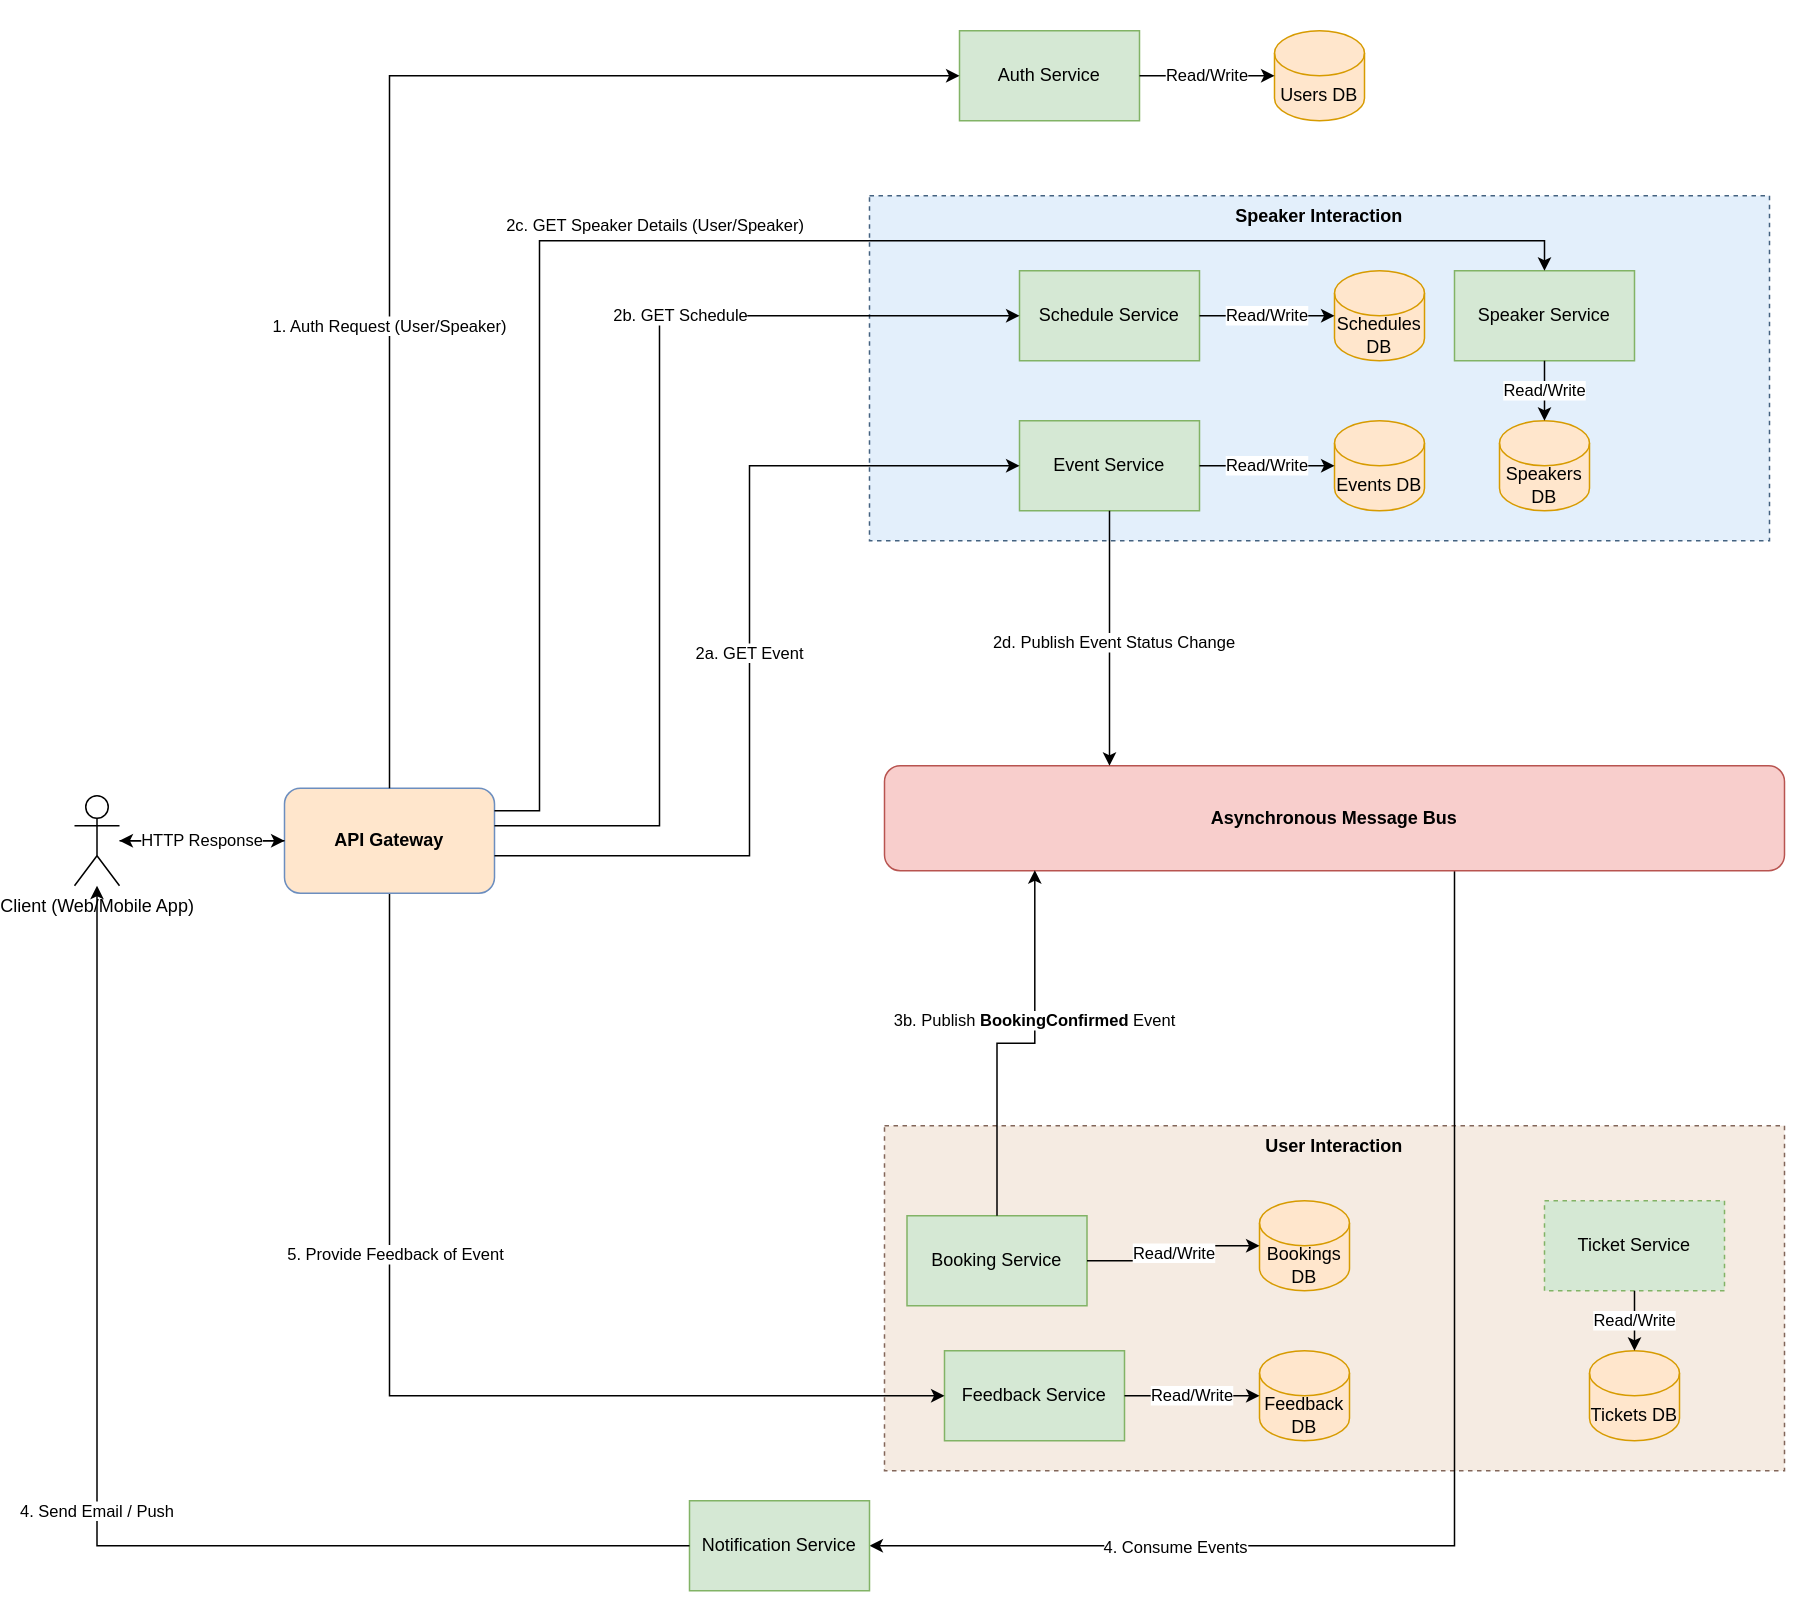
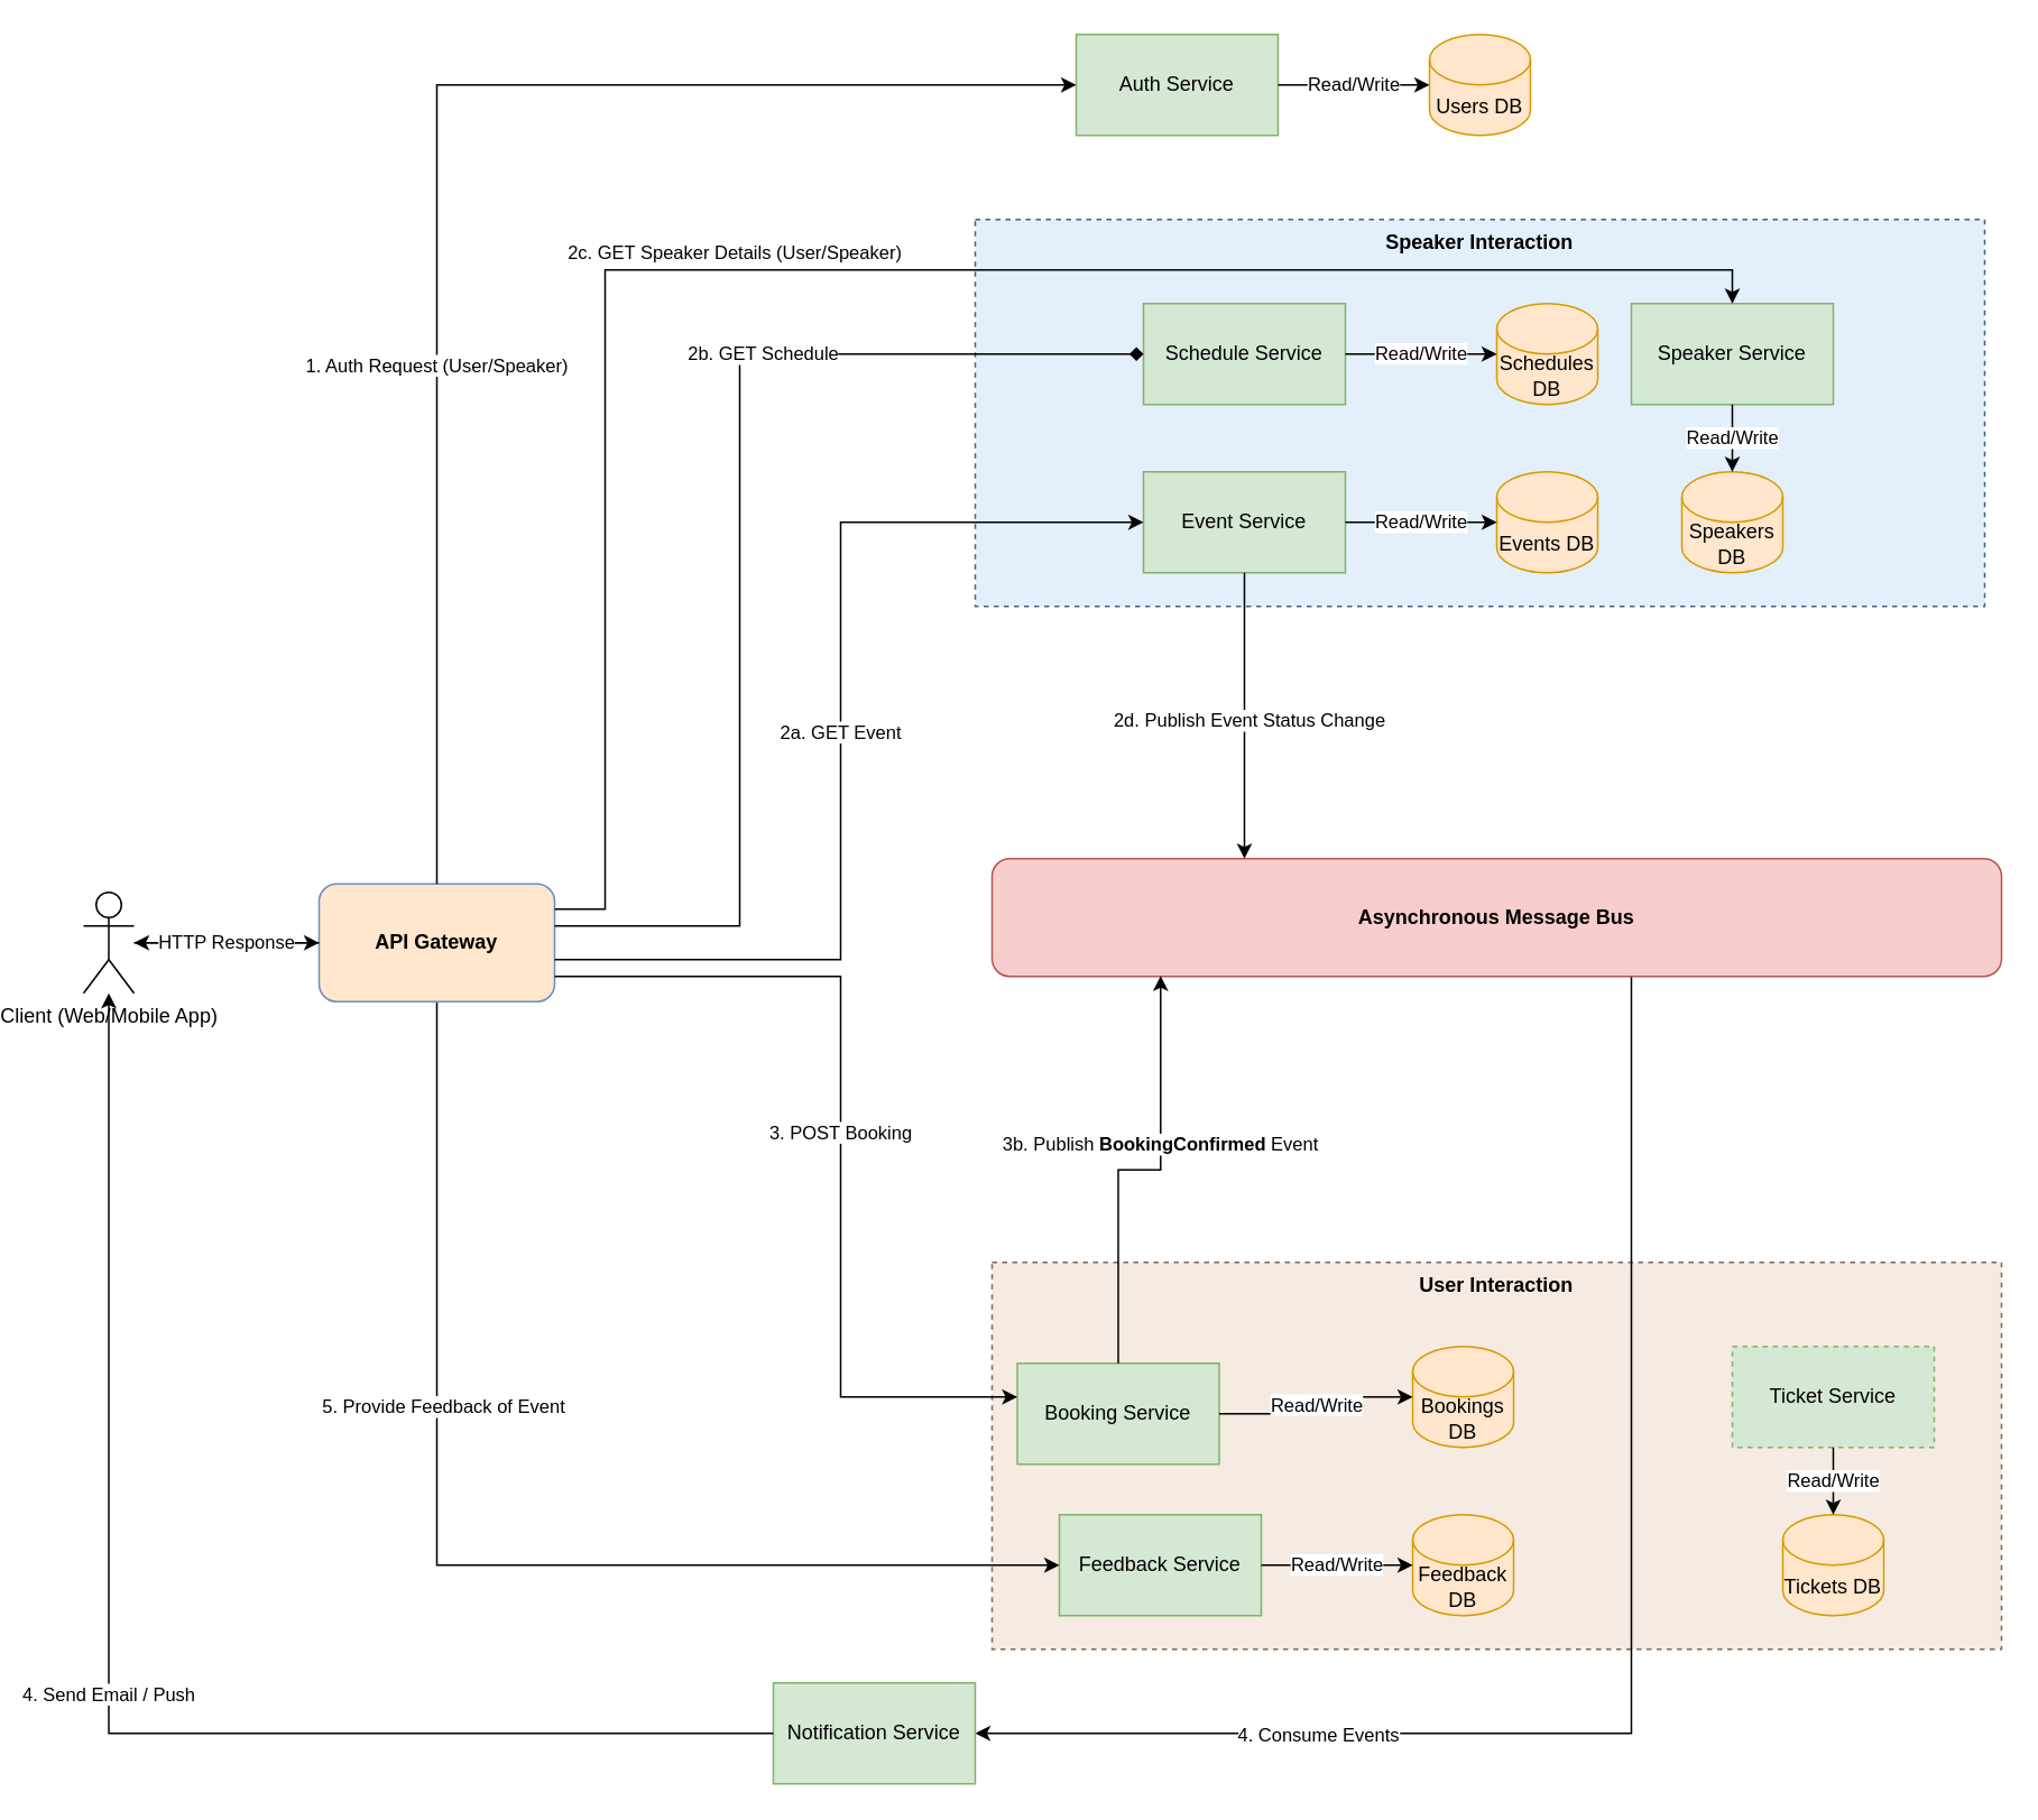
- <mxCell id="38" value="2b. GET Schedule" style="edgeStyle=orthogonalEdgeStyle;rounded=0;orthogonalLoop=1;jettySize=auto;html=1;" parent="1" source="20" target="7" edge="1"><mxGeometry x="0.345" relative="1" as="geometry"><Array as="points"><mxPoint x="410" y="550" /><mxPoint x="410" y="210" /></Array><mxPoint as="offset" /></mxGeometry></mxCell>
+ <mxCell id="38" value="2b. GET Schedule" style="edgeStyle=orthogonalEdgeStyle;rounded=0;orthogonalLoop=1;jettySize=auto;html=1;endArrow=diamond;" parent="1" source="20" target="7" edge="1"><mxGeometry x="0.345" relative="1" as="geometry"><Array as="points"><mxPoint x="410" y="550" /><mxPoint x="410" y="210" /></Array><mxPoint as="offset" /></mxGeometry></mxCell>
+ <mxCell id="40" value="3. POST Booking" style="edgeStyle=orthogonalEdgeStyle;rounded=0;orthogonalLoop=1;jettySize=auto;html=1;" parent="1" source="20" target="11" edge="1"><mxGeometry relative="1" as="geometry"><Array as="points"><mxPoint x="470" y="580" /><mxPoint x="470" y="830" /></Array></mxGeometry></mxCell>
